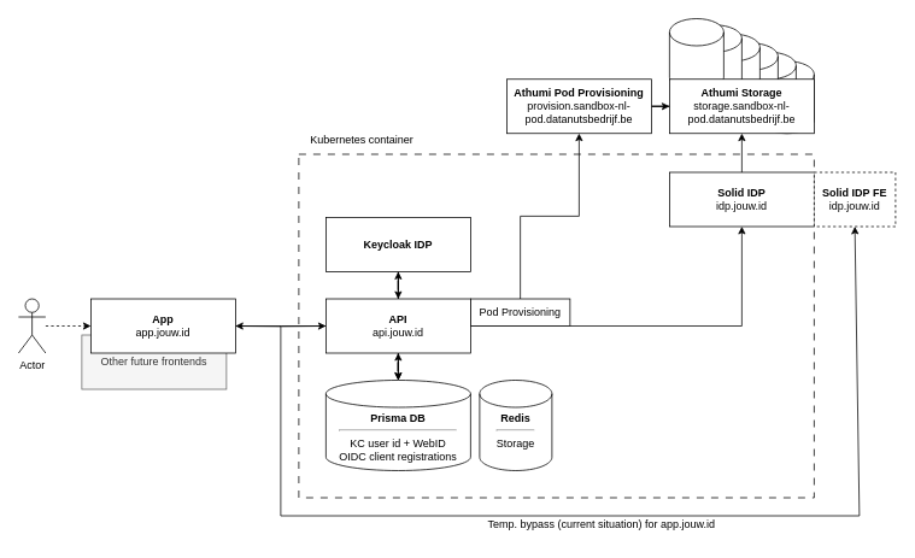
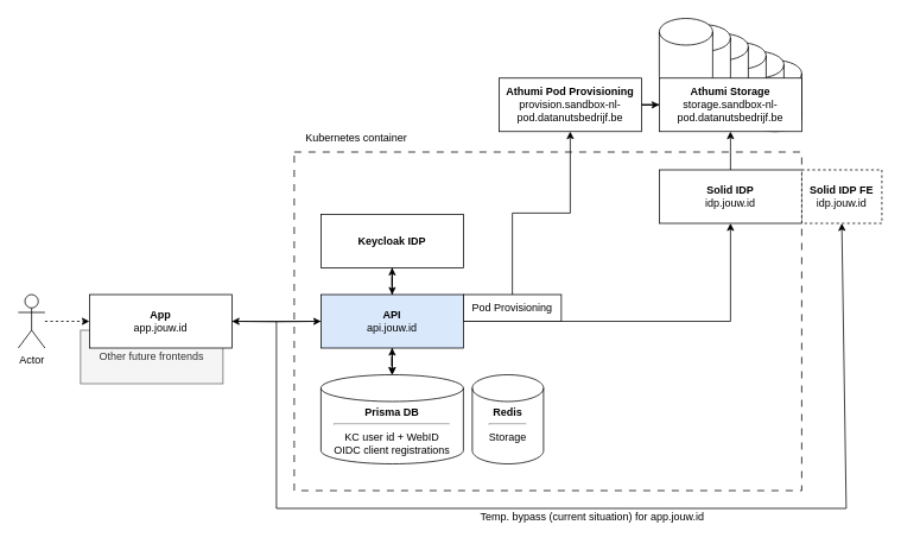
- <mxCell id="25" value="&lt;div&gt;&lt;b&gt;API&lt;/b&gt;&lt;/div&gt;api.jouw.id" style="rounded=0;whiteSpace=wrap;html=1;" vertex="1" parent="1"><mxGeometry x="360" y="330" width="160" height="60" as="geometry" /></mxCell>
+ <mxCell id="25" value="&lt;div&gt;&lt;b&gt;API&lt;/b&gt;&lt;/div&gt;api.jouw.id" style="rounded=0;whiteSpace=wrap;html=1;fillColor=#dae8fc;" vertex="1" parent="1"><mxGeometry x="360" y="330" width="160" height="60" as="geometry" /></mxCell>
